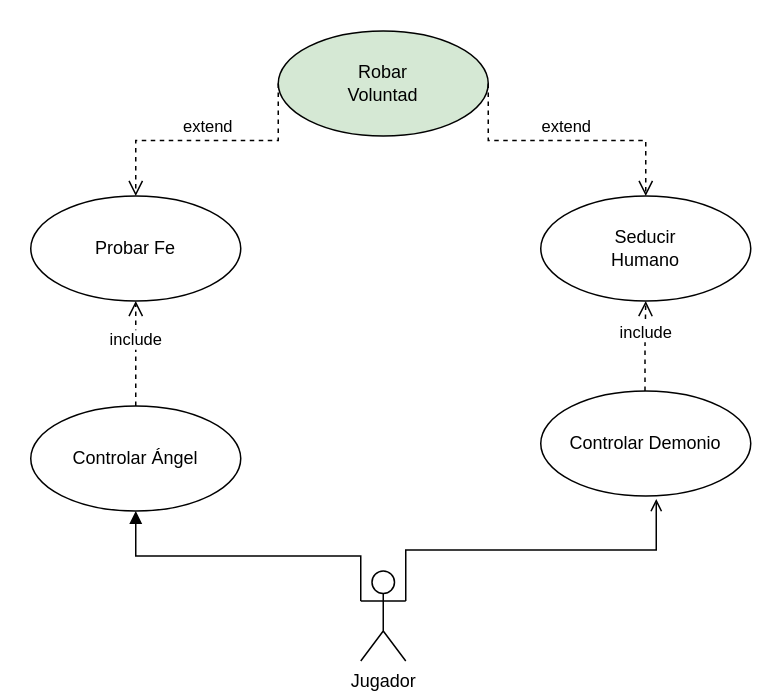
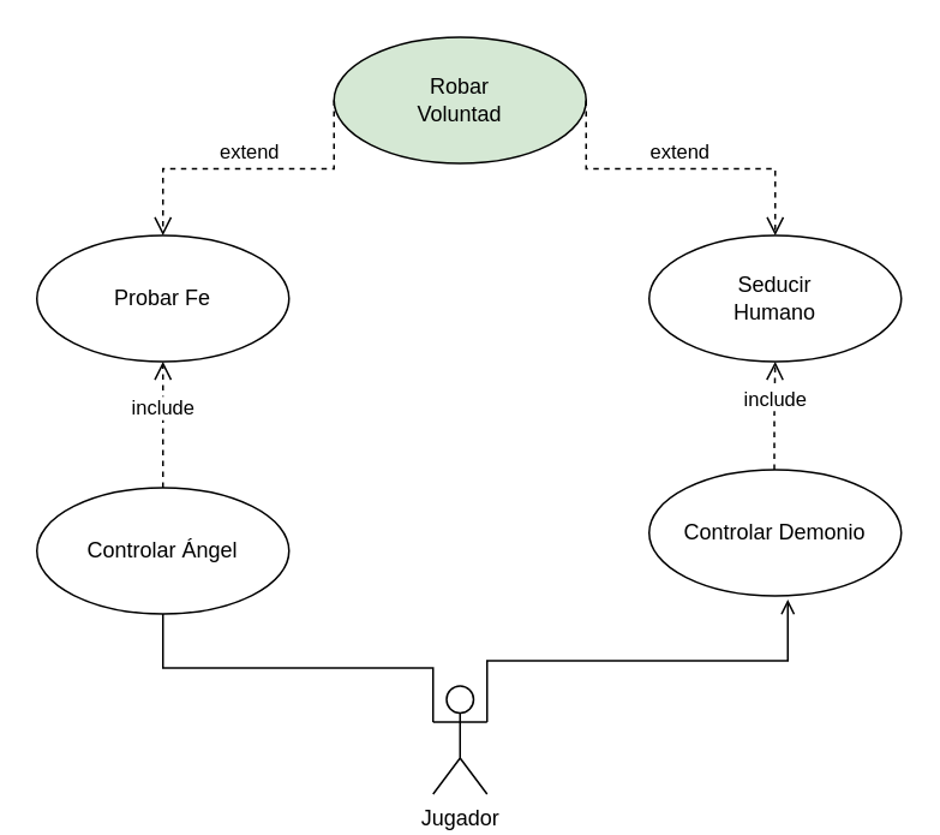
- <mxCell id="10" value="" style="html=1;verticalAlign=bottom;endArrow=block;edgeStyle=elbowEdgeStyle;elbow=vertical;curved=0;rounded=0;exitX=0;exitY=0.333;exitDx=0;exitDy=0;exitPerimeter=0;entryX=0.5;entryY=1;entryDx=0;entryDy=0;" parent="1" source="2" target="3" edge="1"><mxGeometry width="80" relative="1" as="geometry"><mxPoint x="240" y="310" as="sourcePoint" /><mxPoint x="320" y="310" as="targetPoint" /></mxGeometry></mxCell>
+ <mxCell id="10" value="" style="html=1;verticalAlign=bottom;endArrow=none;edgeStyle=elbowEdgeStyle;elbow=vertical;curved=0;rounded=0;exitX=0;exitY=0.333;exitDx=0;exitDy=0;exitPerimeter=0;entryX=0.5;entryY=1;entryDx=0;entryDy=0;" parent="1" source="2" target="3" edge="1"><mxGeometry width="80" relative="1" as="geometry"><mxPoint x="240" y="310" as="sourcePoint" /><mxPoint x="320" y="310" as="targetPoint" /></mxGeometry></mxCell>
